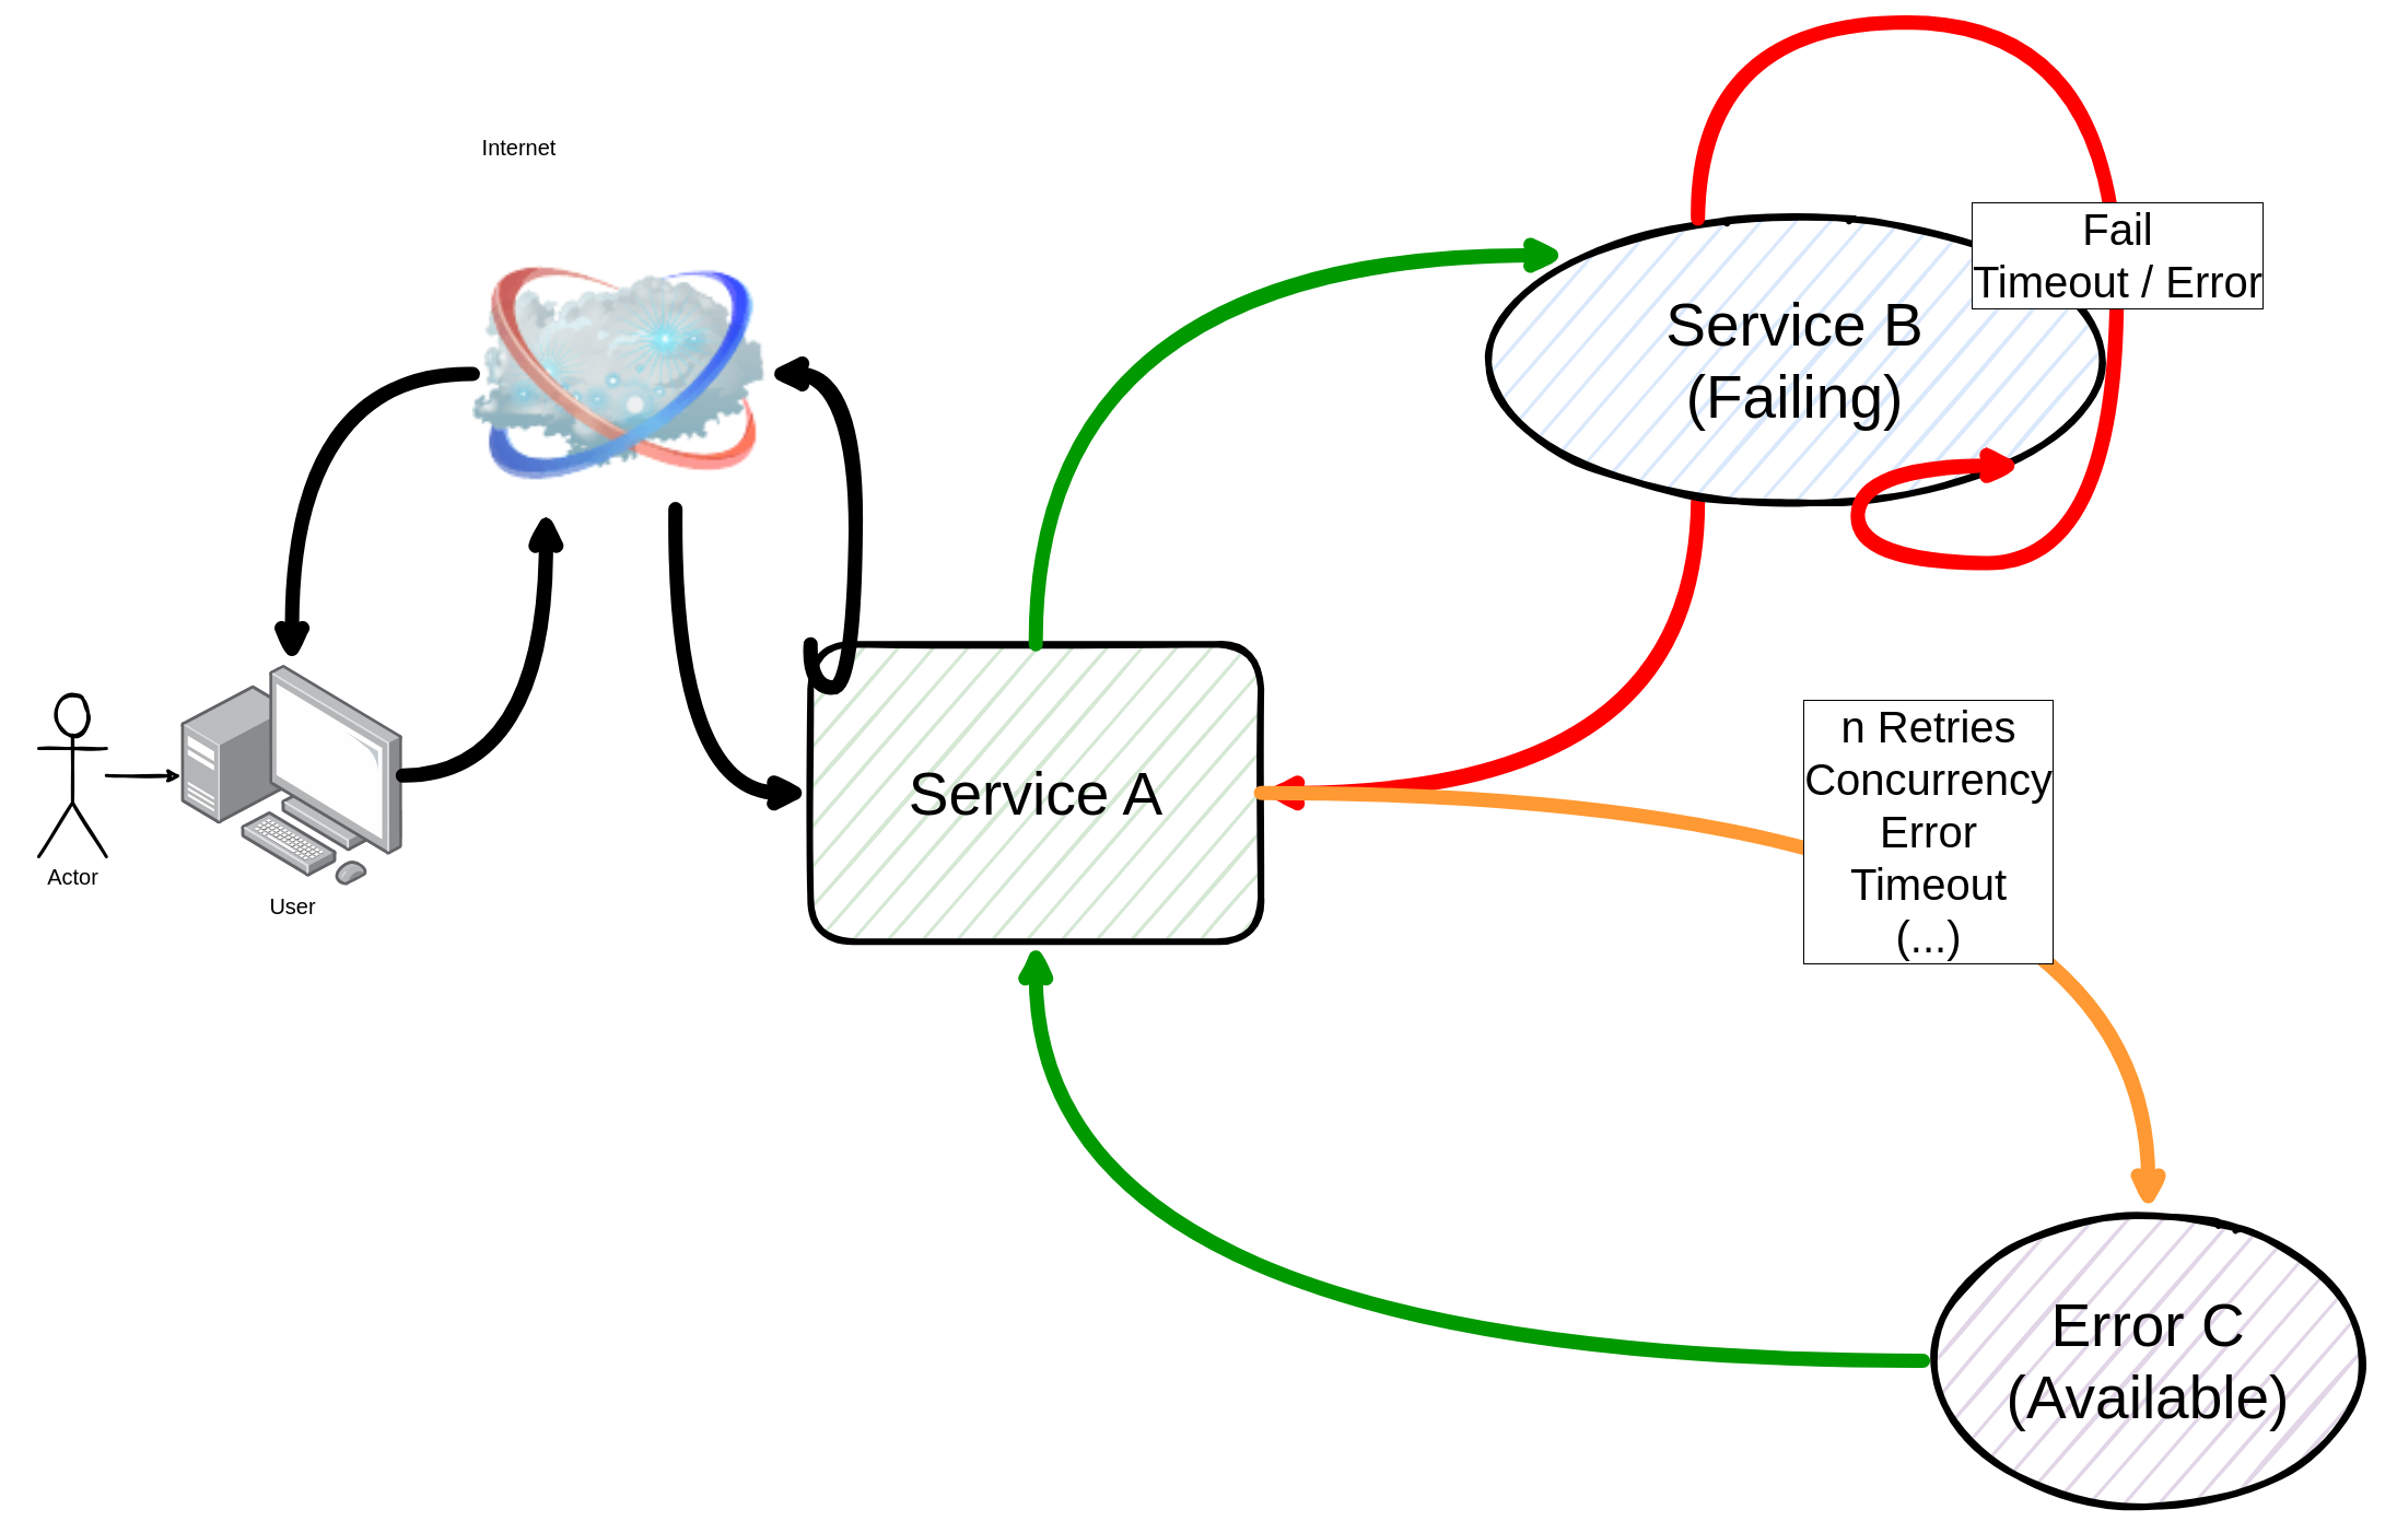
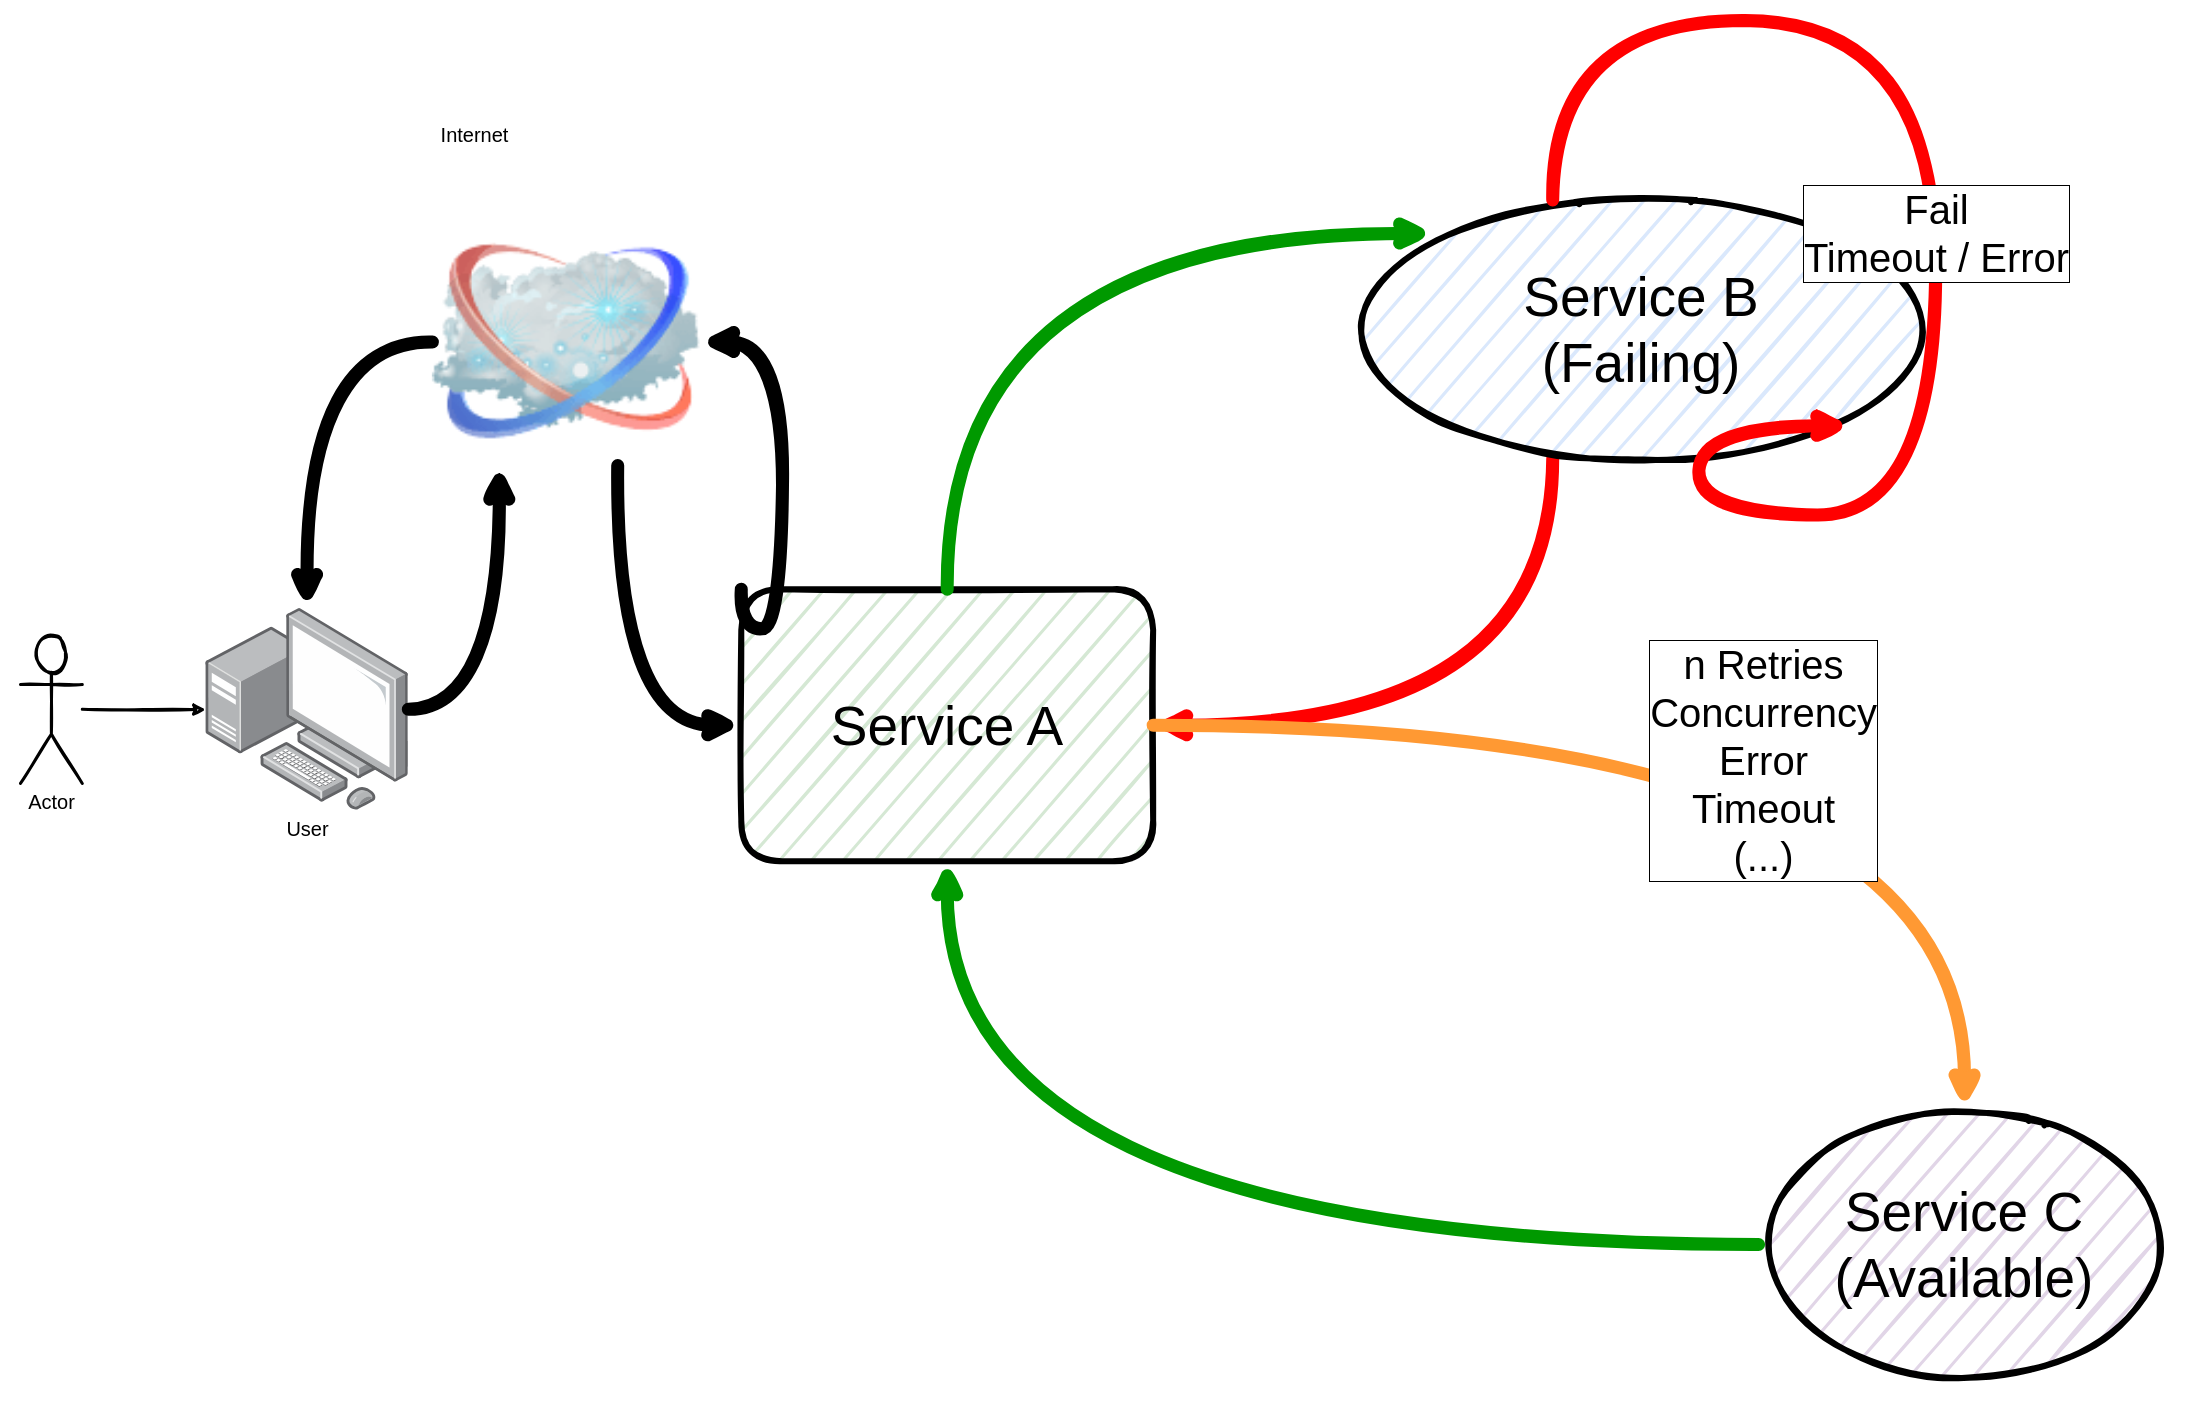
- <mxCell id="21" value="Actor" style="shape=umlActor;verticalLabelPosition=bottom;verticalAlign=top;html=1;outlineConnect=0;labelBackgroundColor=default;fontSize=20;strokeColor=default;strokeWidth=3;sketch=1;" vertex="1" parent="2"><mxGeometry x="15" y="614.576" width="61.782" height="148.364" as="geometry" /></mxCell>
+ <mxCell id="21" value="Actor" style="shape=umlActor;verticalLabelPosition=bottom;verticalAlign=top;html=1;outlineConnect=0;labelBackgroundColor=default;fontSize=20;strokeColor=default;strokeWidth=3;sketch=1;" vertex="1" parent="2"><mxGeometry y="614.576" width="61.782" height="148.364" as="geometry" /></mxCell>
- <mxCell id="13" value="User" style="points=[];aspect=fixed;html=1;align=center;shadow=0;dashed=0;image;image=img/lib/allied_telesis/computer_and_terminals/Personal_Computer_with_Server.svg;labelBackgroundColor=default;fontSize=20;strokeColor=default;strokeWidth=3;sketch=1;imageBackground=none;" vertex="1" parent="2"><mxGeometry x="145.34" y="587.52" width="202.48" height="202.48" as="geometry" /></mxCell>
+ <mxCell id="13" value="User" style="points=[];aspect=fixed;html=1;align=center;shadow=0;dashed=0;image;image=img/lib/allied_telesis/computer_and_terminals/Personal_Computer_with_Server.svg;labelBackgroundColor=default;fontSize=20;strokeColor=default;strokeWidth=3;sketch=1;imageBackground=none;" vertex="1" parent="2"><mxGeometry x="185.34" y="587.52" width="202.48" height="202.48" as="geometry" /></mxCell>
- <mxCell id="7" value="Error C&lt;br style=&quot;font-size: 55px;&quot;&gt;&lt;font style=&quot;font-size: 55px;&quot;&gt;(Available)&lt;/font&gt;" style="ellipse;whiteSpace=wrap;html=1;fontSize=55;strokeWidth=6;fillColor=#e1d5e7;strokeColor=default;sketch=1;" vertex="1" parent="2"><mxGeometry x="1738.123" y="1088" width="411.877" height="272" as="geometry" /></mxCell>
+ <mxCell id="7" value="Service C&lt;br style=&quot;font-size: 55px;&quot;&gt;&lt;font style=&quot;font-size: 55px;&quot;&gt;(Available)&lt;/font&gt;" style="ellipse;whiteSpace=wrap;html=1;fontSize=55;strokeWidth=6;fillColor=#e1d5e7;strokeColor=default;sketch=1;" vertex="1" parent="2"><mxGeometry x="1738.123" y="1088" width="411.877" height="272" as="geometry" /></mxCell>
